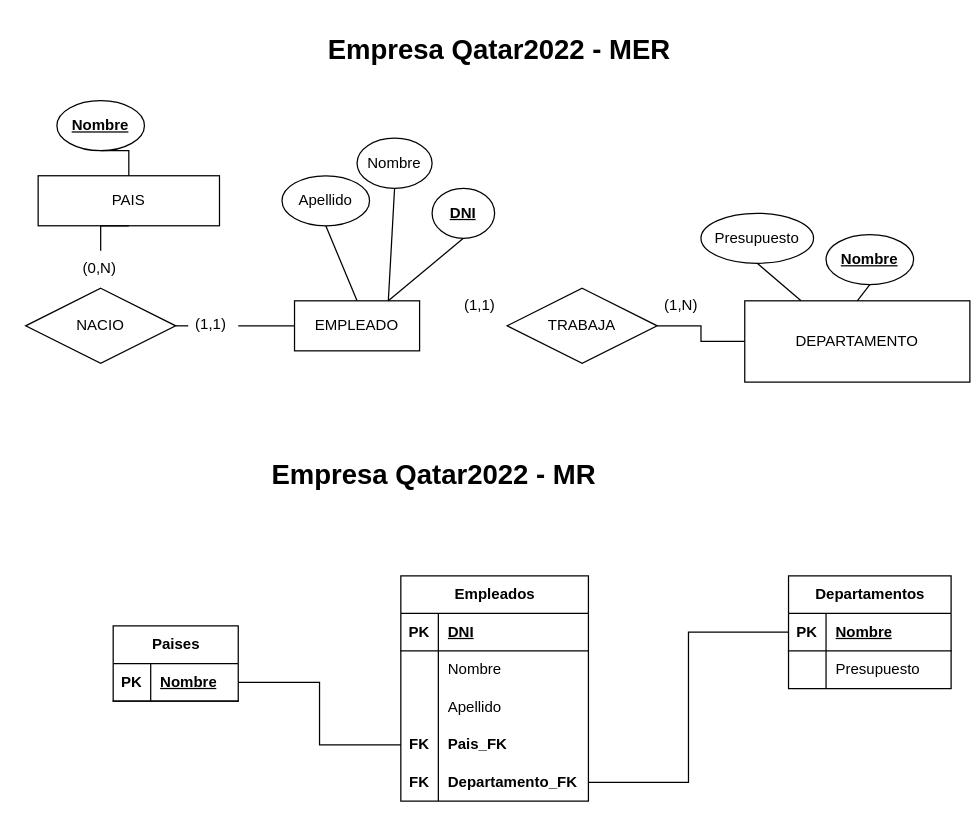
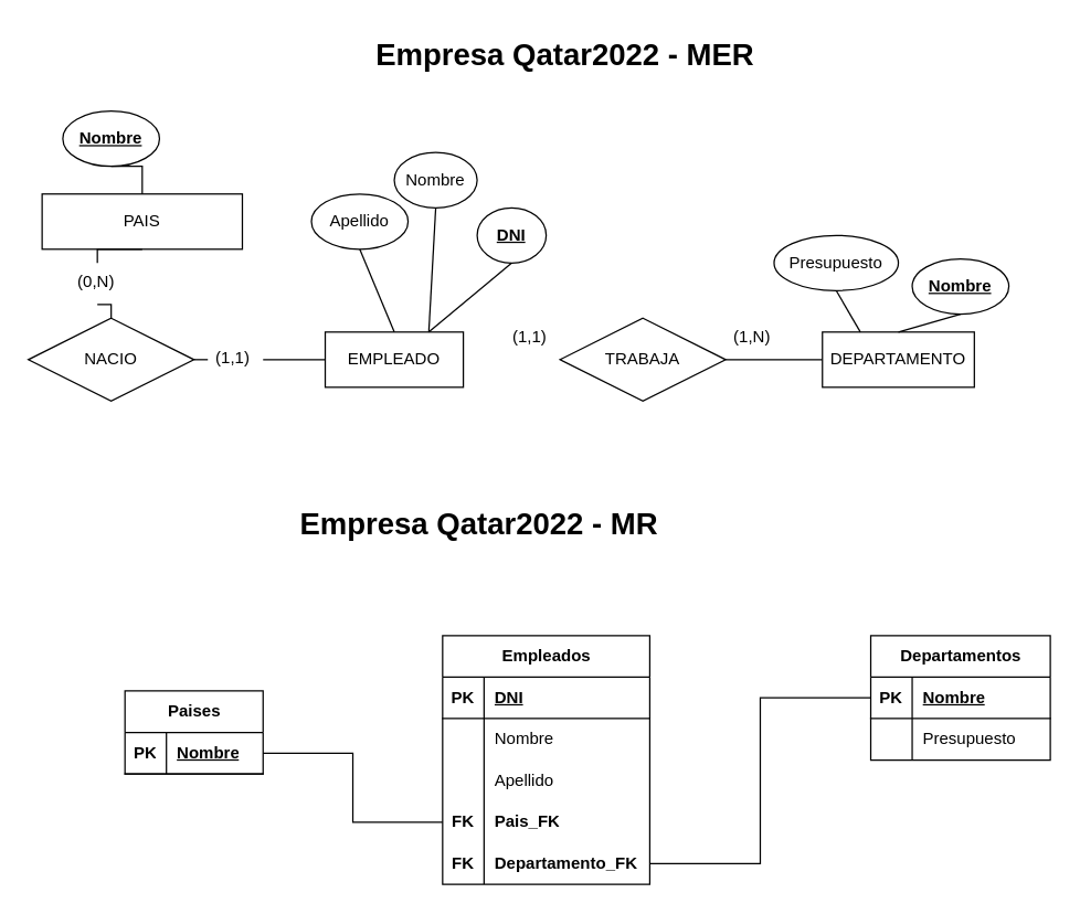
- <mxCell id="2" value="&lt;font style=&quot;font-size: 22px;&quot;&gt;&lt;b&gt;Empresa Qatar2022 - MER&lt;/b&gt;&lt;/font&gt;" style="text;whiteSpace=wrap;html=1;" vertex="1" parent="1"><mxGeometry x="260" width="280" height="40" as="geometry" y="20" /></mxCell>
+ <mxCell id="2" value="&lt;font style=&quot;font-size: 22px;&quot;&gt;&lt;b&gt;Empresa Qatar2022 - MER&lt;/b&gt;&lt;/font&gt;" style="text;whiteSpace=wrap;html=1;" vertex="1" parent="1"><mxGeometry x="270" y="20" width="280" height="40" as="geometry" /></mxCell>
- <mxCell id="56" value="(0,N)" style="text;strokeColor=none;fillColor=none;spacingLeft=4;spacingRight=4;overflow=hidden;rotatable=0;points=[[0,0.5],[1,0.5]];portConstraint=eastwest;fontSize=12;whiteSpace=wrap;html=1;" vertex="1" parent="1"><mxGeometry x="60" y="200" width="40" height="30" as="geometry" /></mxCell>
+ <mxCell id="56" value="(0,N)" style="text;strokeColor=none;fillColor=none;spacingLeft=4;spacingRight=4;overflow=hidden;rotatable=0;points=[[0,0.5],[1,0.5]];portConstraint=eastwest;fontSize=12;whiteSpace=wrap;html=1;" vertex="1" parent="1"><mxGeometry x="50" y="190" width="40" height="30" as="geometry" /></mxCell>
- <mxCell id="10" value="DEPARTAMENTO" style="whiteSpace=wrap;html=1;align=center;" vertex="1" parent="1"><mxGeometry x="595" y="240" width="180" height="65" as="geometry" /></mxCell>
+ <mxCell id="10" value="DEPARTAMENTO" style="whiteSpace=wrap;html=1;align=center;" vertex="1" parent="1"><mxGeometry x="595" y="240" width="110" height="40" as="geometry" /></mxCell>
